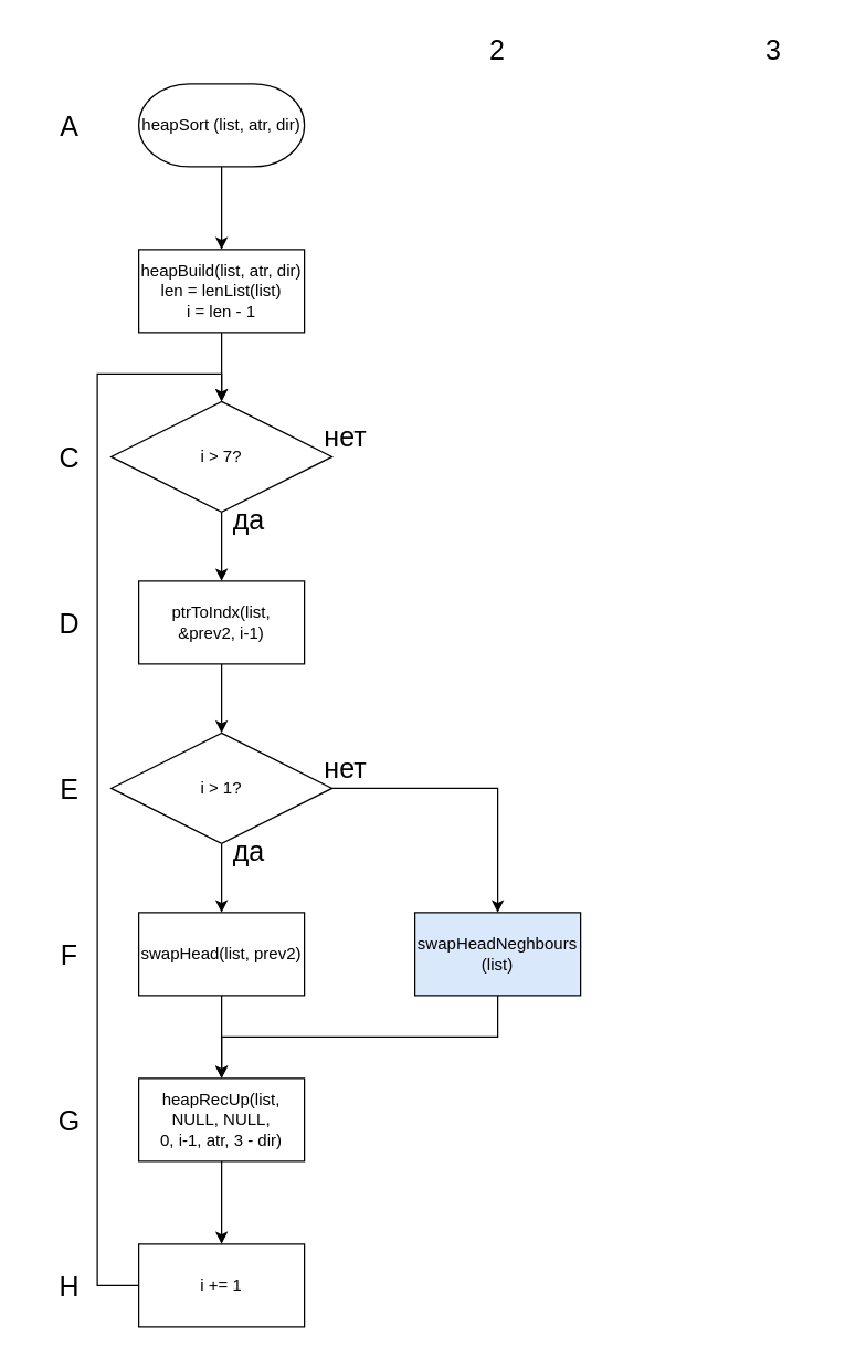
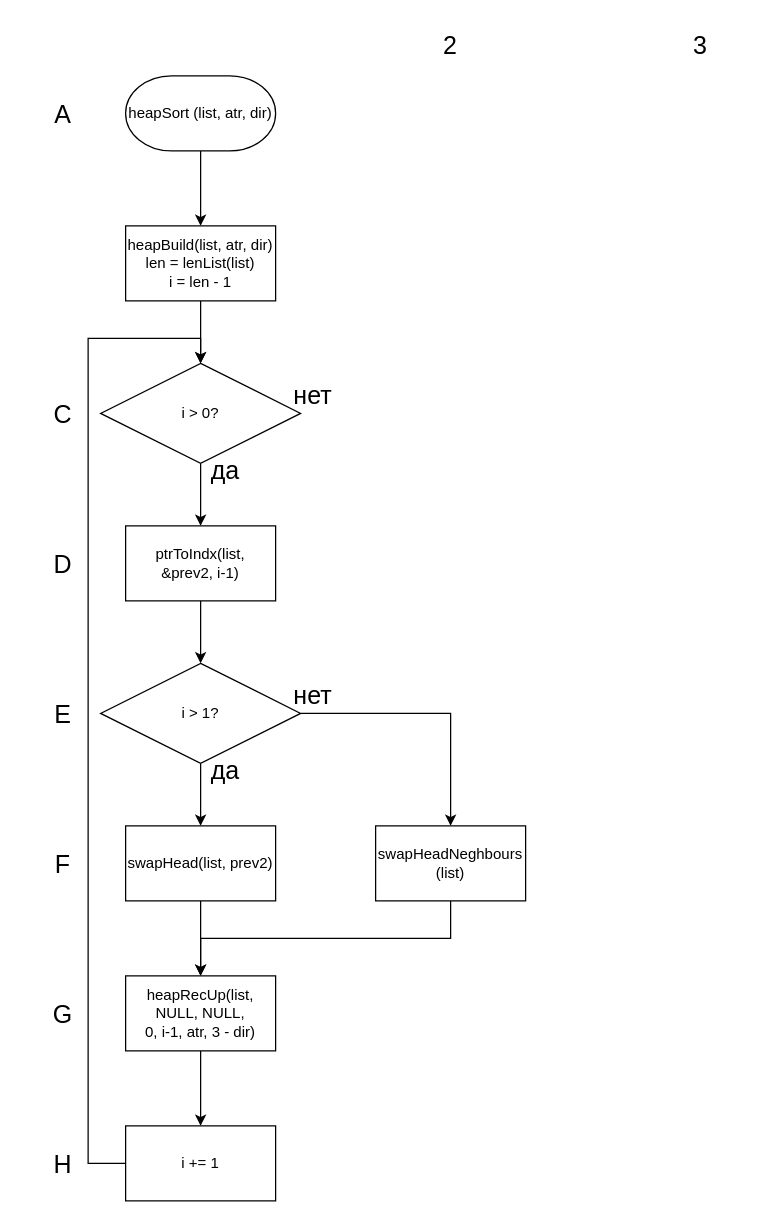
- <mxCell id="13" value="i &amp;gt; 7?" style="rhombus;whiteSpace=wrap;html=1;" vertex="1" parent="1"><mxGeometry x="80" y="290" width="160" height="80" as="geometry" /></mxCell>
+ <mxCell id="13" value="i &amp;gt; 0?" style="rhombus;whiteSpace=wrap;html=1;" vertex="1" parent="1"><mxGeometry x="80" y="290" width="160" height="80" as="geometry" /></mxCell>
- <mxCell id="27" value="swapHeadNeghbours&lt;br&gt;(list)" style="rounded=0;whiteSpace=wrap;html=1;fillColor=#dae8fc;" vertex="1" parent="1"><mxGeometry x="300" y="660" width="120" height="60" as="geometry" /></mxCell>
+ <mxCell id="27" value="swapHeadNeghbours&lt;br&gt;(list)" style="rounded=0;whiteSpace=wrap;html=1;" vertex="1" parent="1"><mxGeometry x="300" y="660" width="120" height="60" as="geometry" /></mxCell>
